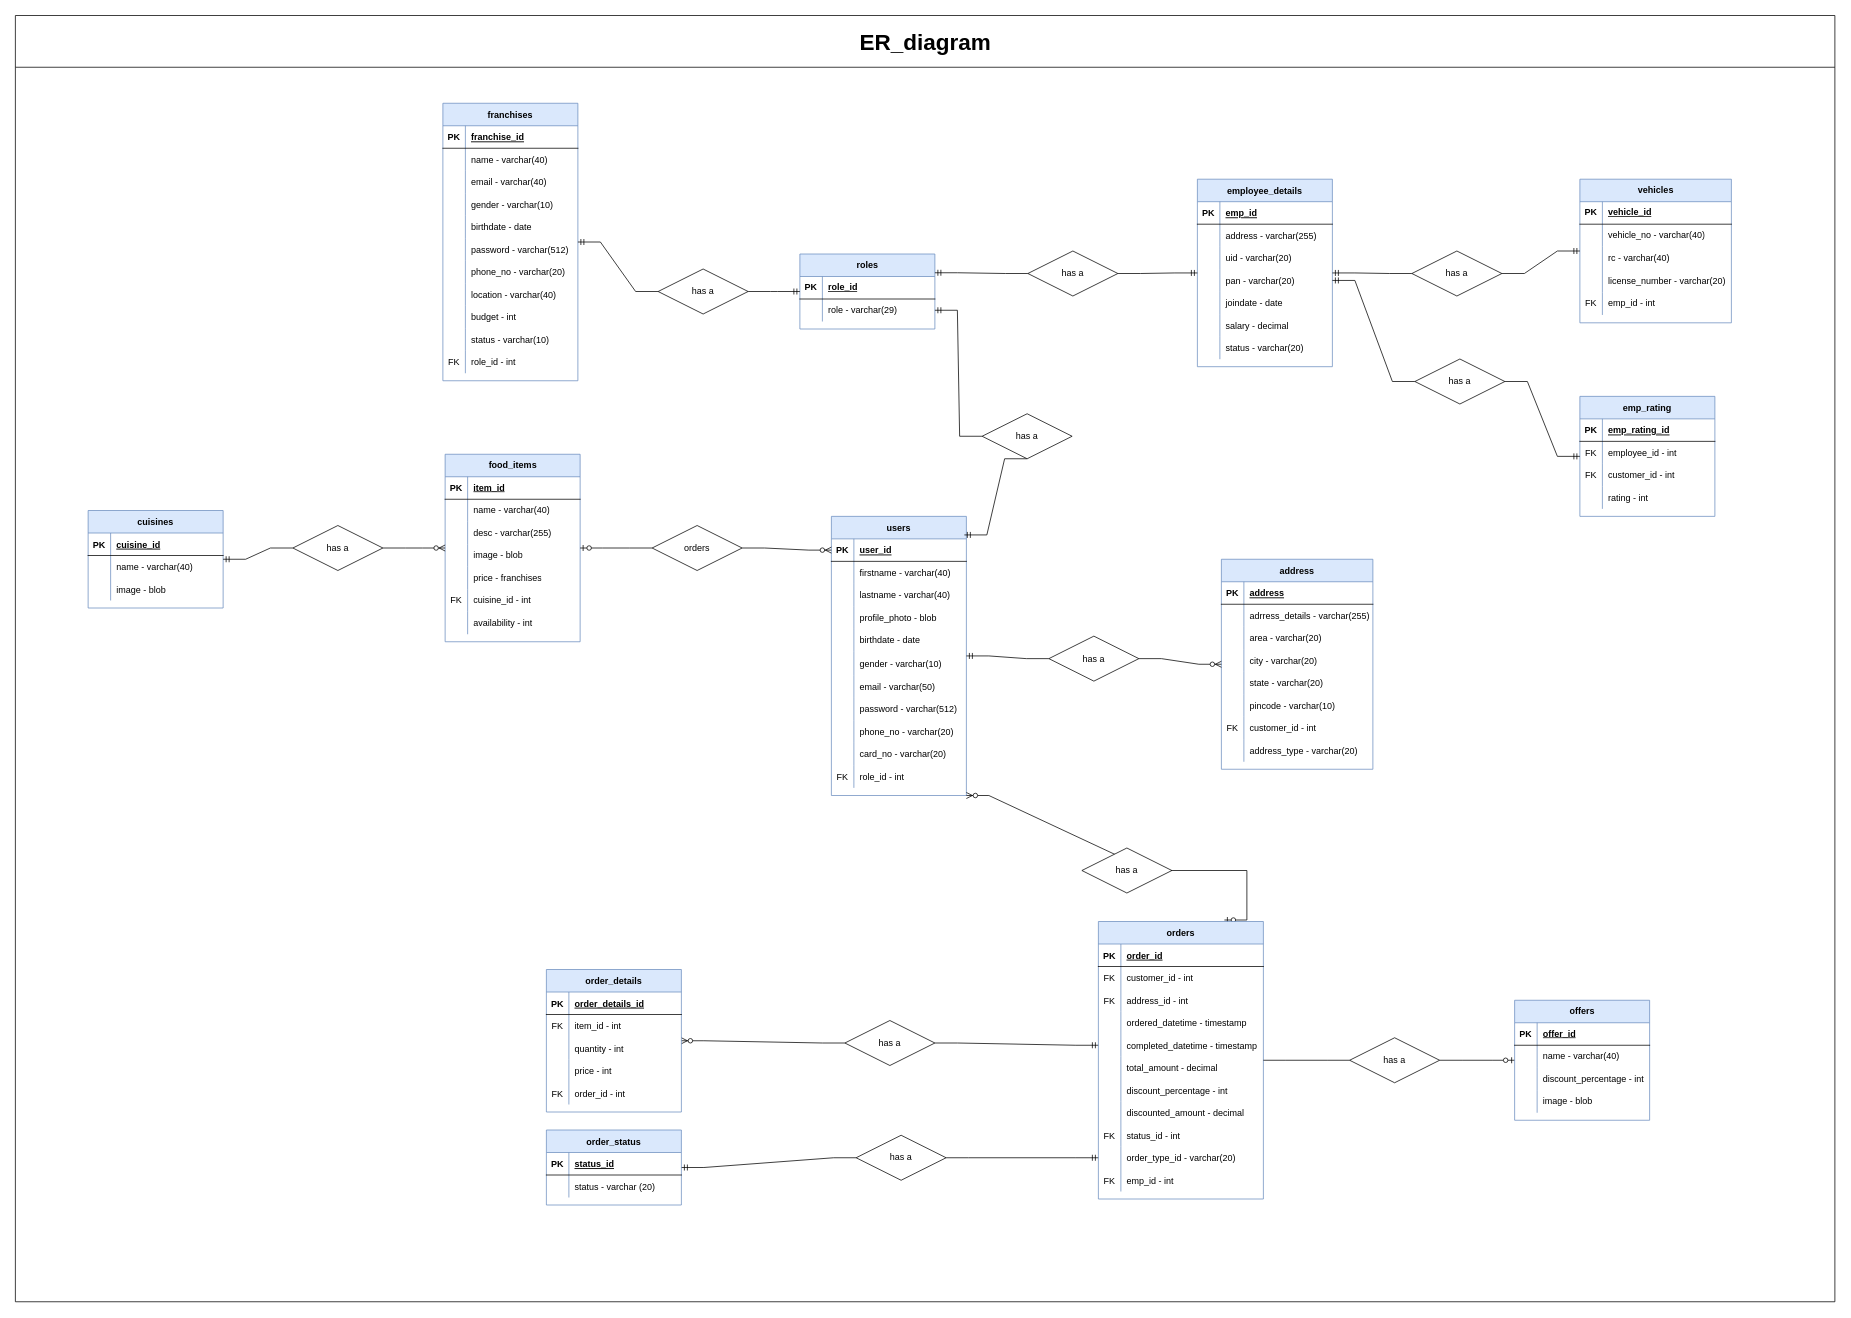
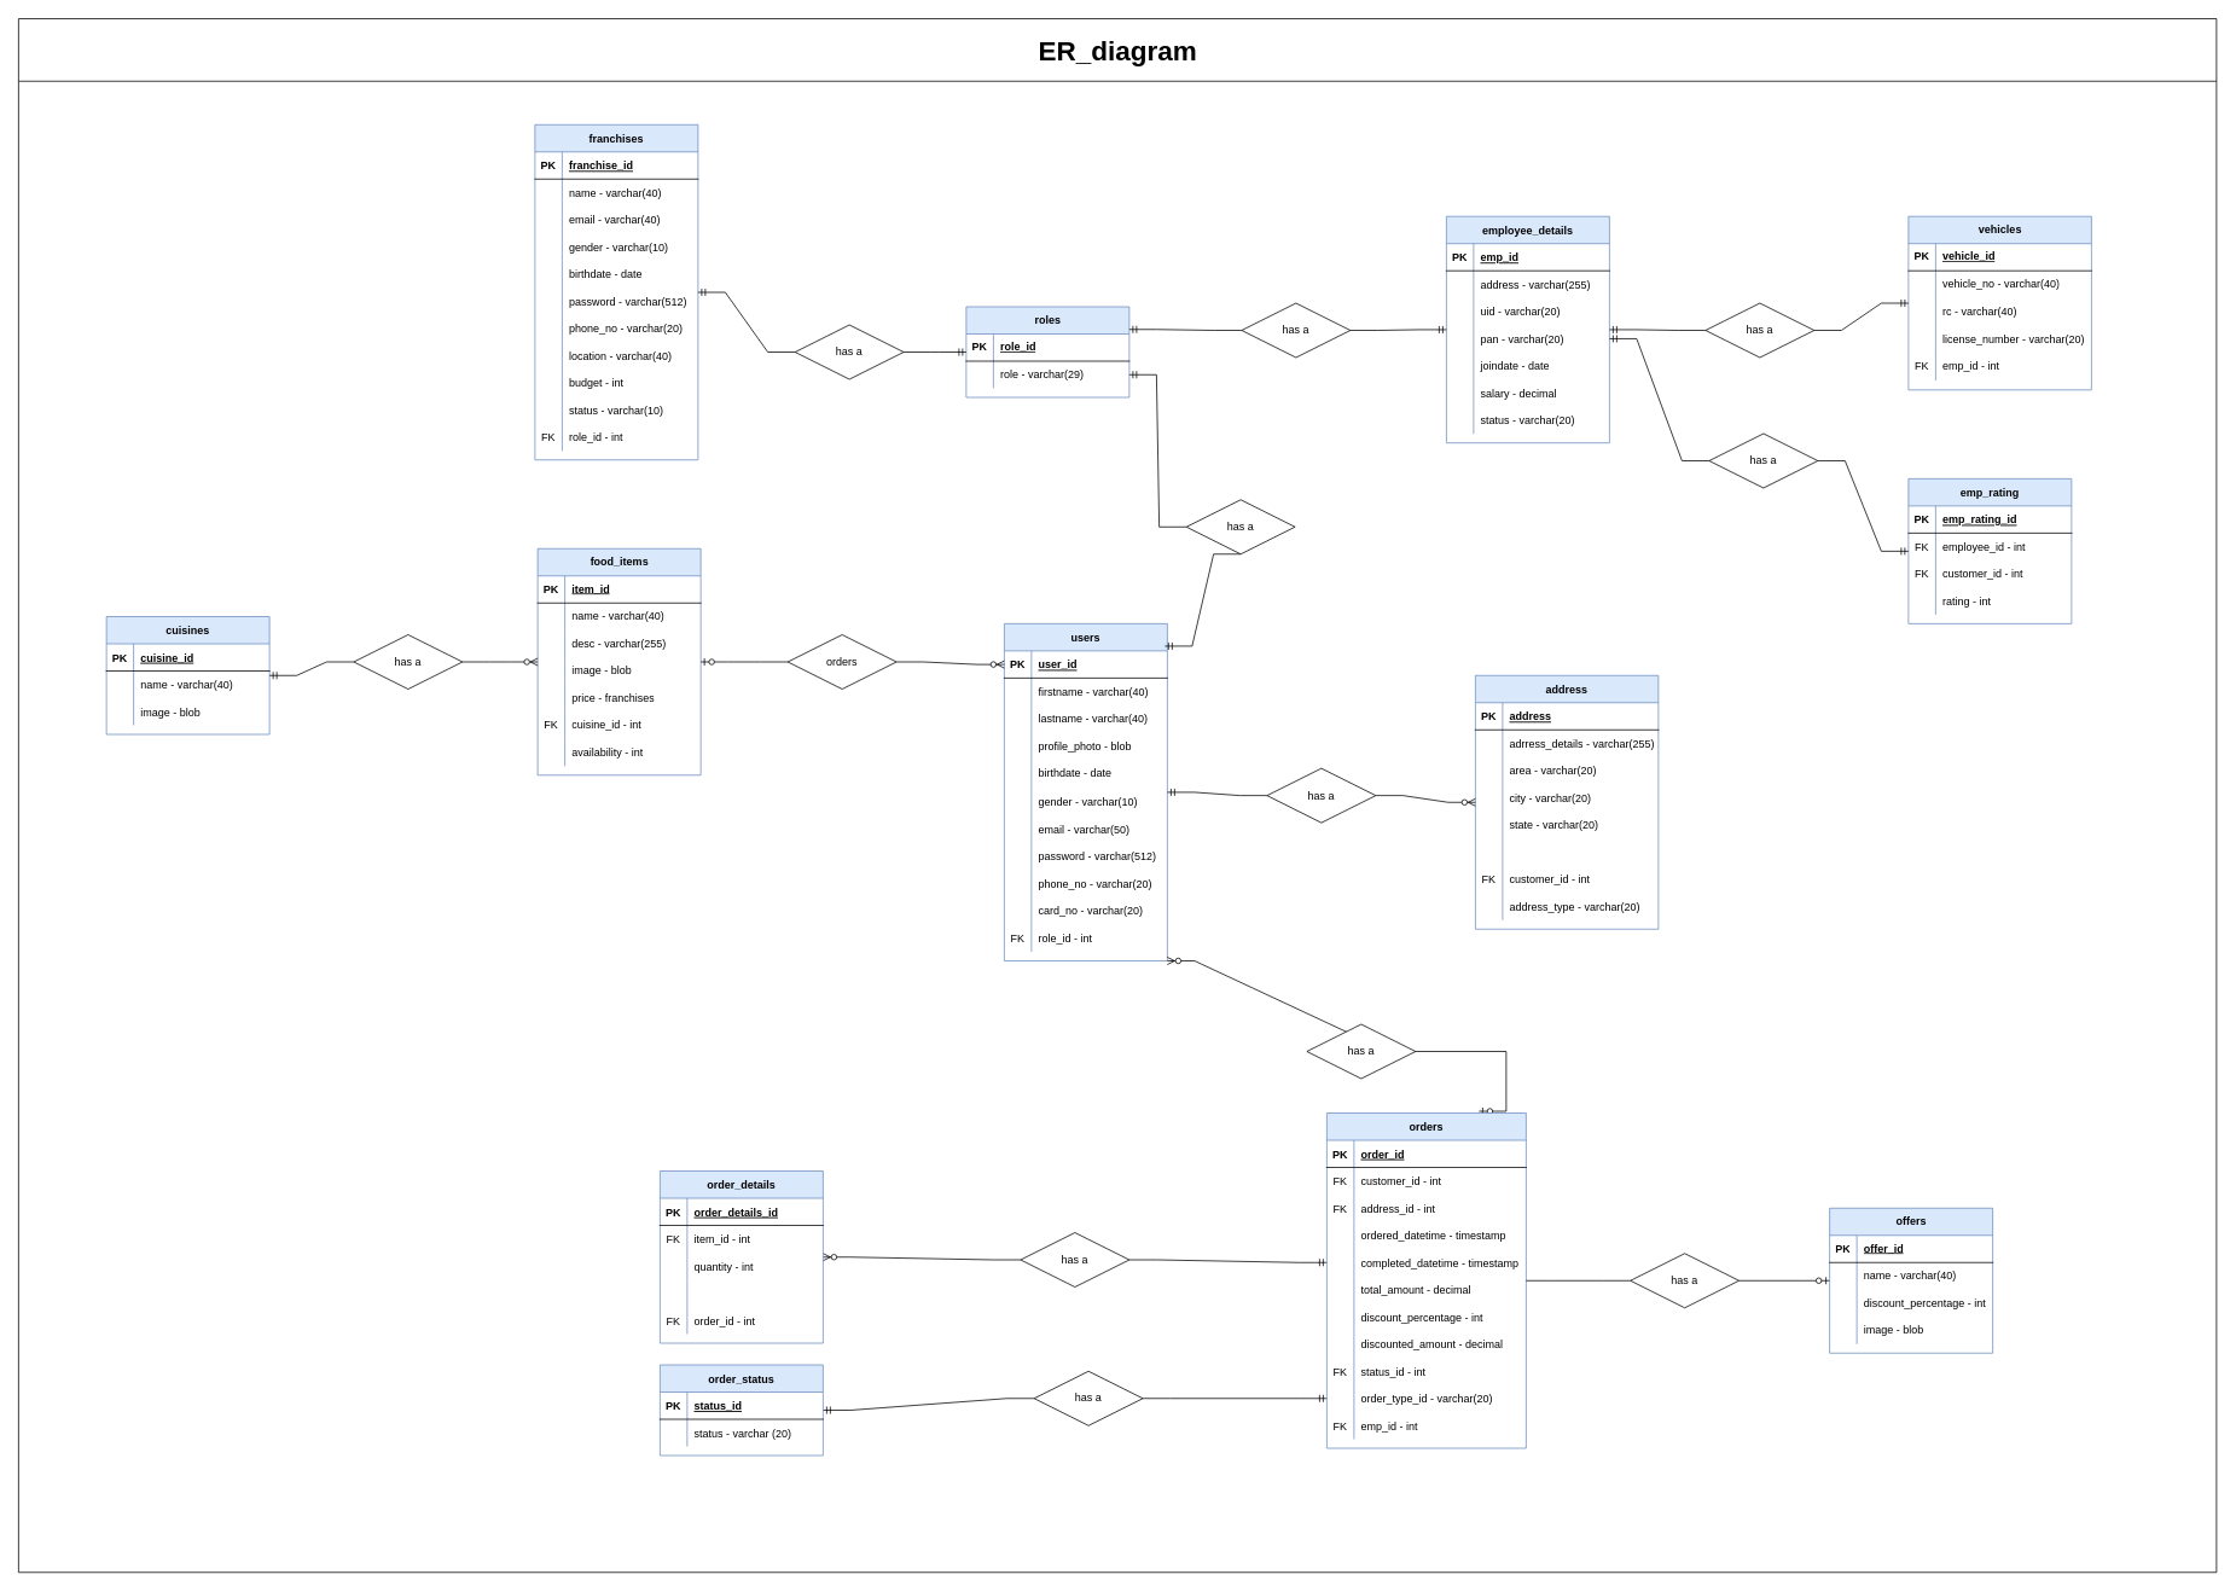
- <mxCell id="88" value="pincode - varchar(10)" style="shape=partialRectangle;connectable=0;fillColor=none;top=0;left=0;bottom=0;right=0;align=left;spacingLeft=6;overflow=hidden;" parent="86" vertex="1"><mxGeometry x="30" width="172" height="30" as="geometry"><mxRectangle width="172" height="30" as="alternateBounds" /></mxGeometry></mxCell>
- <mxCell id="287" value="price - int" style="shape=partialRectangle;connectable=0;fillColor=none;top=0;left=0;bottom=0;right=0;align=left;spacingLeft=6;overflow=hidden;fontFamily=Helvetica;fontSize=12;fontColor=default;strokeColor=default;" vertex="1" parent="285"><mxGeometry x="30" width="150" height="30" as="geometry"><mxRectangle width="150" height="30" as="alternateBounds" /></mxGeometry></mxCell>
